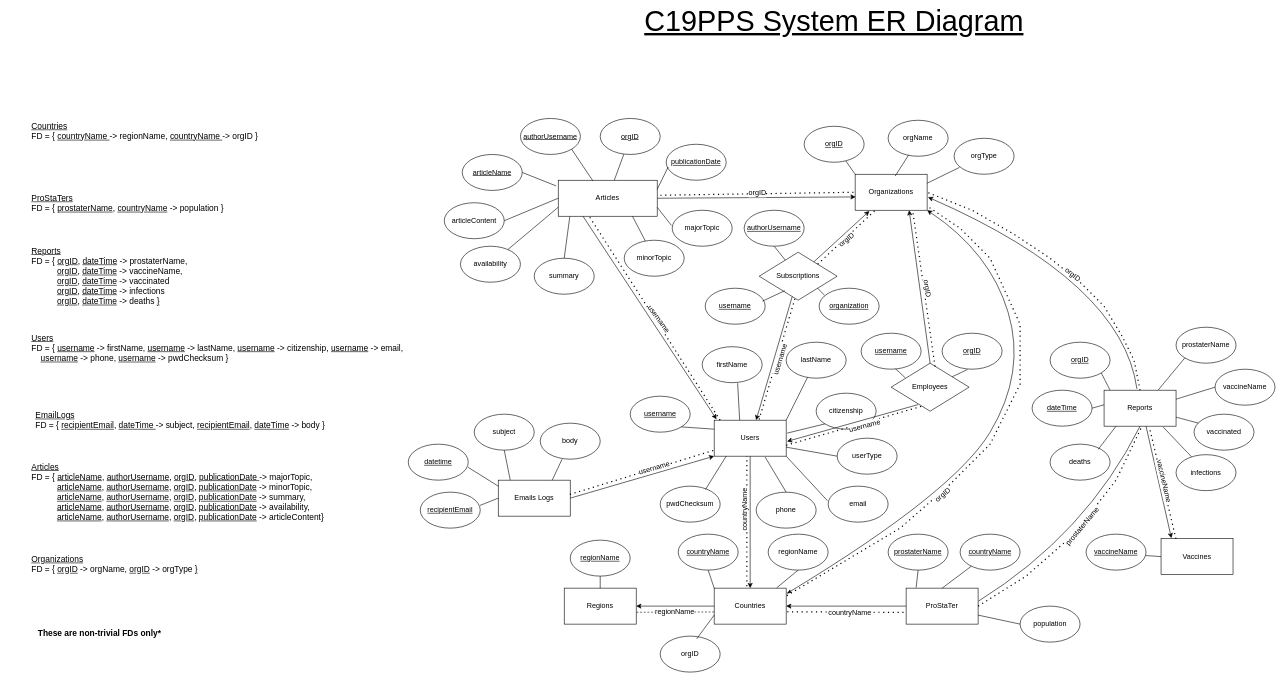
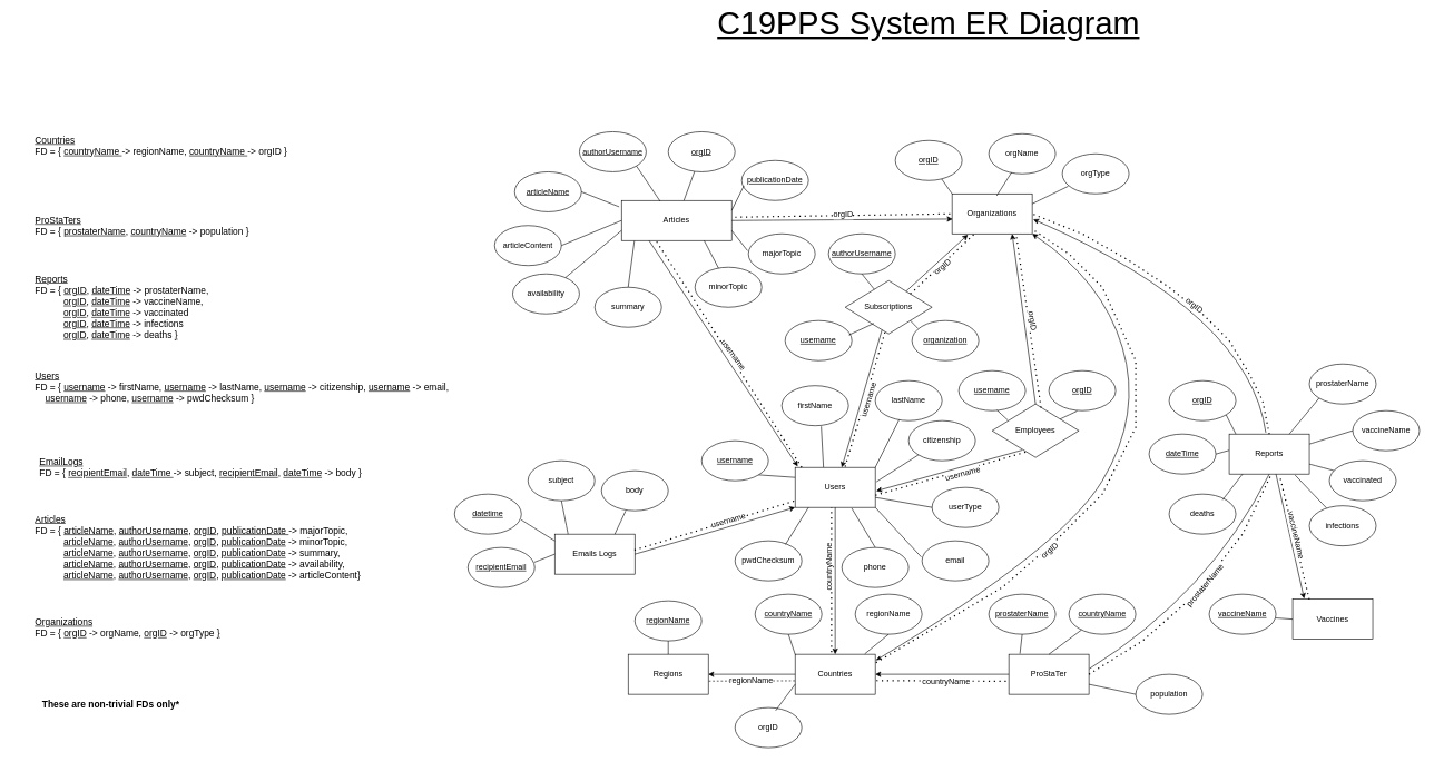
- <mxCell id="25" value="citizenship" style="ellipse;whiteSpace=wrap;html=1;" parent="1" vertex="1"><mxGeometry x="1360" y="655" width="100" height="60" as="geometry" /></mxCell>
+ <mxCell id="25" value="citizenship" style="ellipse;whiteSpace=wrap;html=1;" parent="1" vertex="1"><mxGeometry x="1360" y="630" width="100" height="60" as="geometry" /></mxCell>
